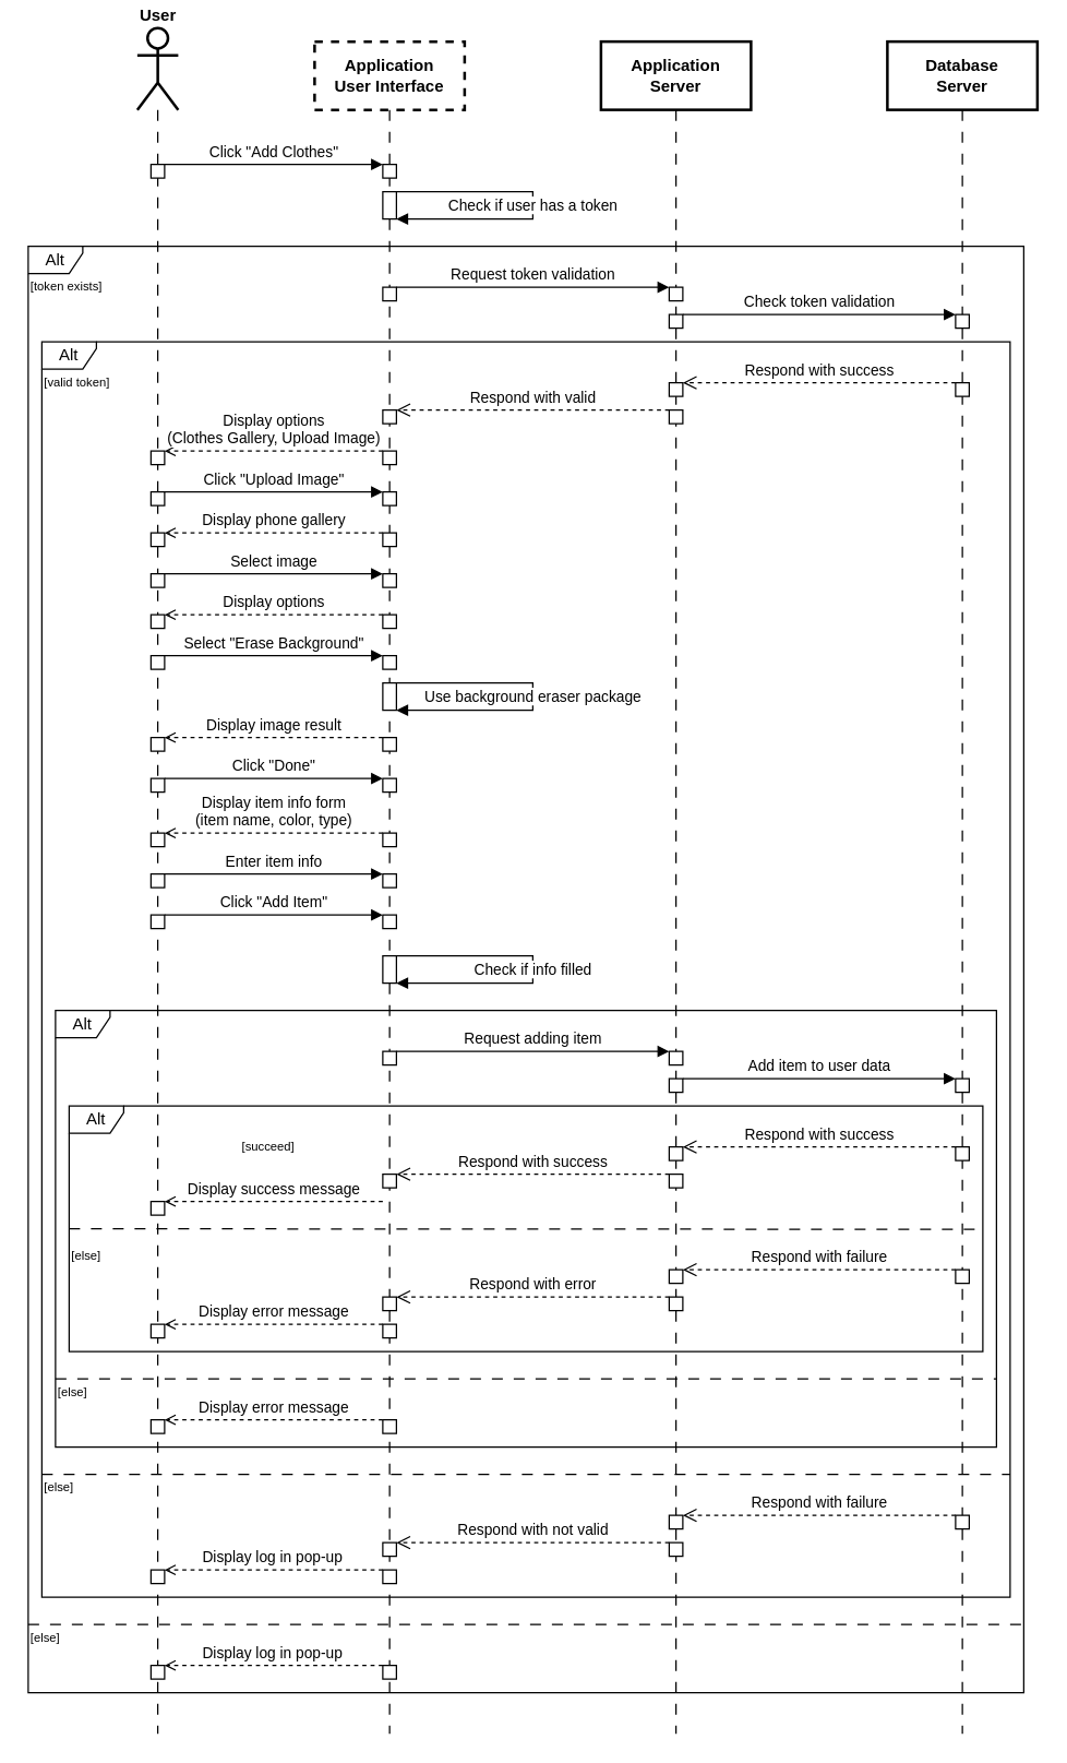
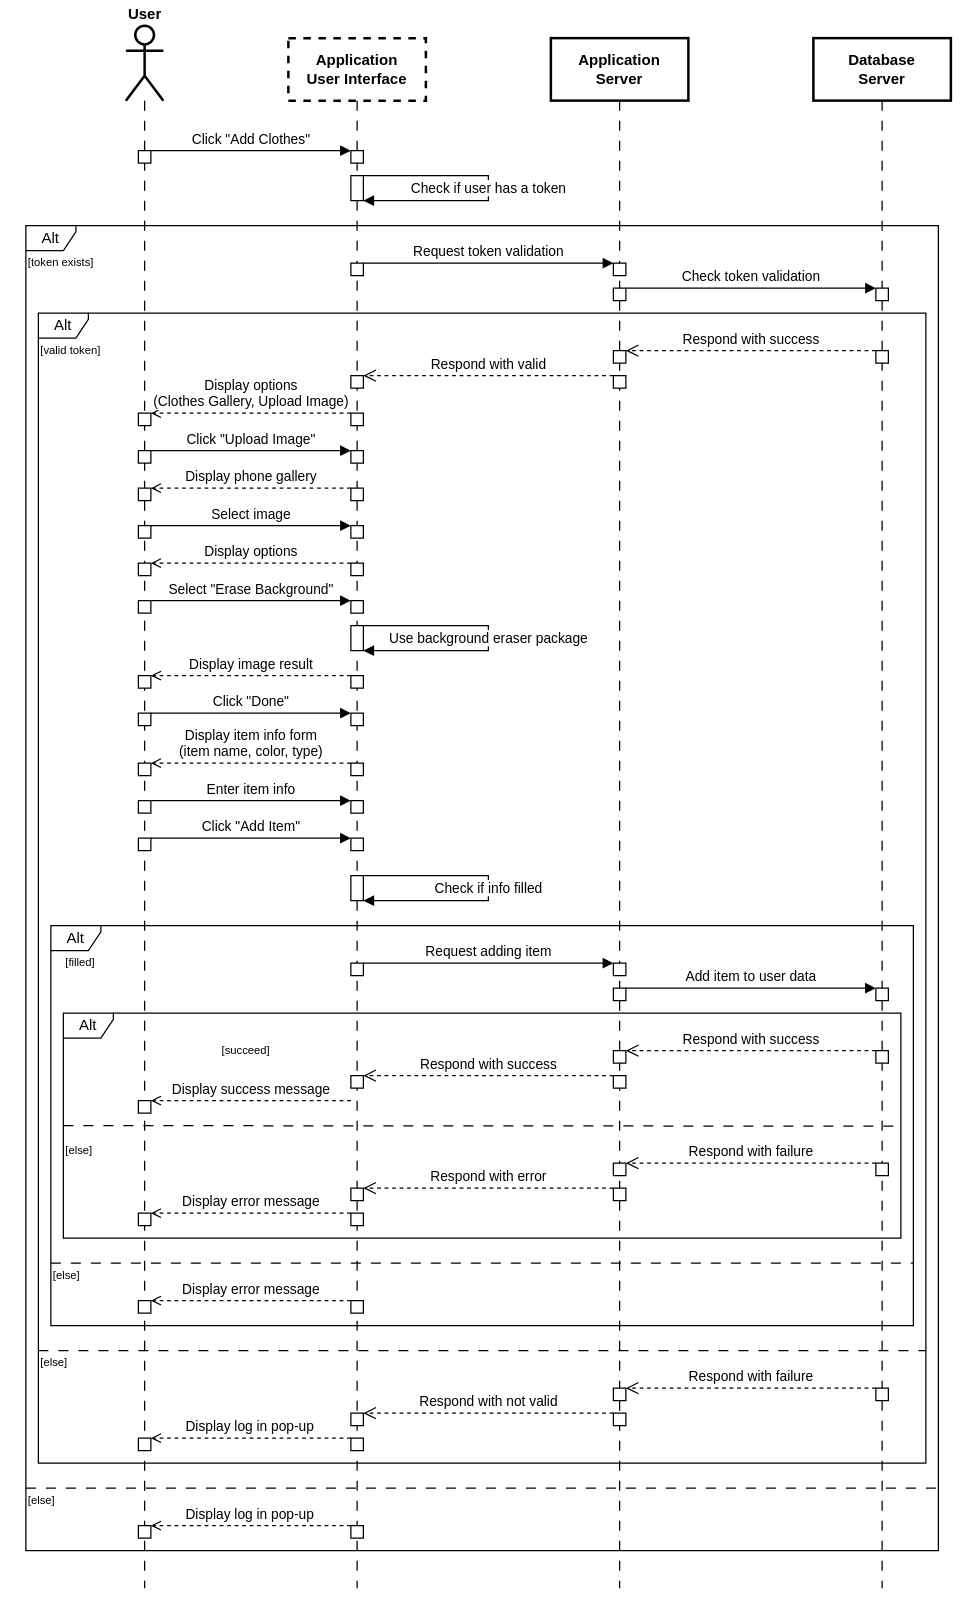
+ <mxCell id="44" value="&lt;font style=&quot;font-size: 9px;&quot;&gt;[filled&lt;/font&gt;&lt;span style=&quot;background-color: initial;&quot;&gt;]&lt;/span&gt;" style="text;strokeColor=none;align=left;fillColor=none;html=1;verticalAlign=middle;whiteSpace=wrap;rounded=0;fontSize=9;" parent="1" vertex="1"><mxGeometry x="50" y="760" width="60" height="20" as="geometry" /></mxCell>
